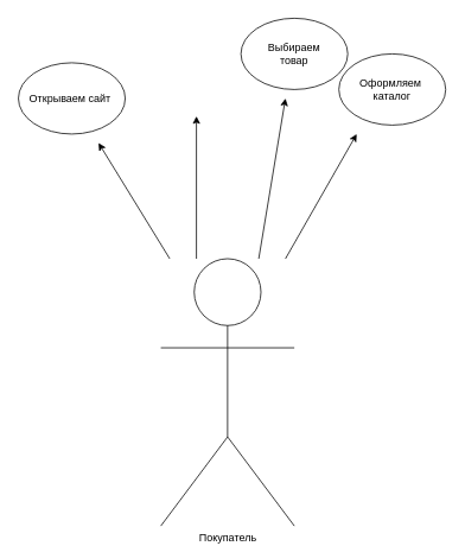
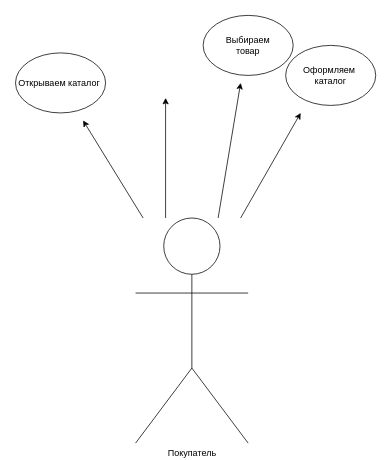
- <mxCell id="7" value="Открываем сайт&amp;nbsp;" style="ellipse;whiteSpace=wrap;html=1;" parent="1" vertex="1"><mxGeometry x="20" y="70" width="120" height="80" as="geometry" /></mxCell>
+ <mxCell id="7" value="Открываем каталог&amp;nbsp;" style="ellipse;whiteSpace=wrap;html=1;" parent="1" vertex="1"><mxGeometry x="20" y="70" width="120" height="80" as="geometry" /></mxCell>
